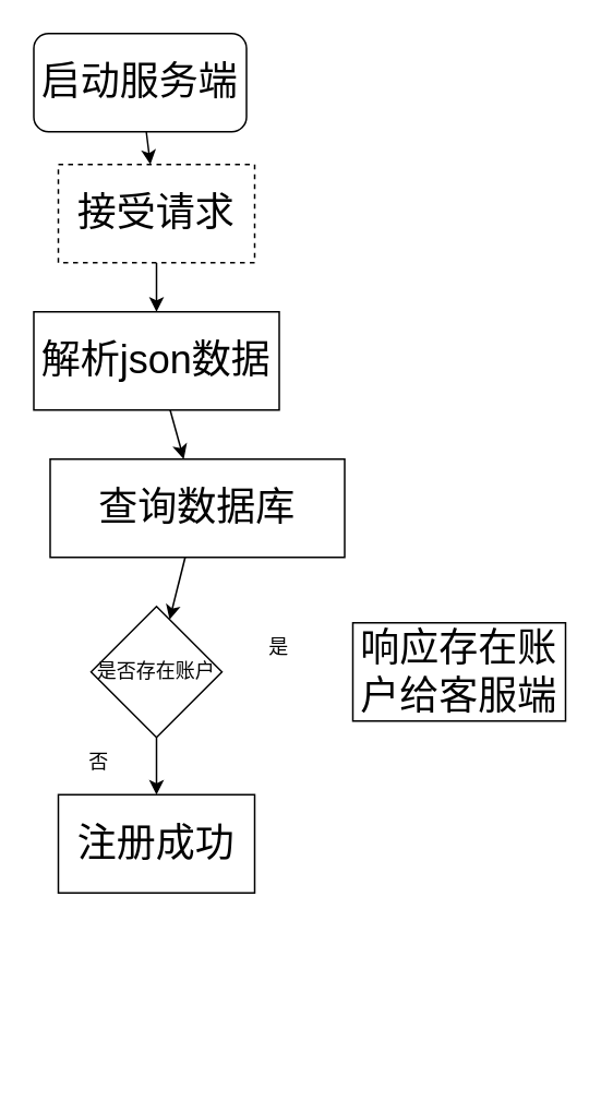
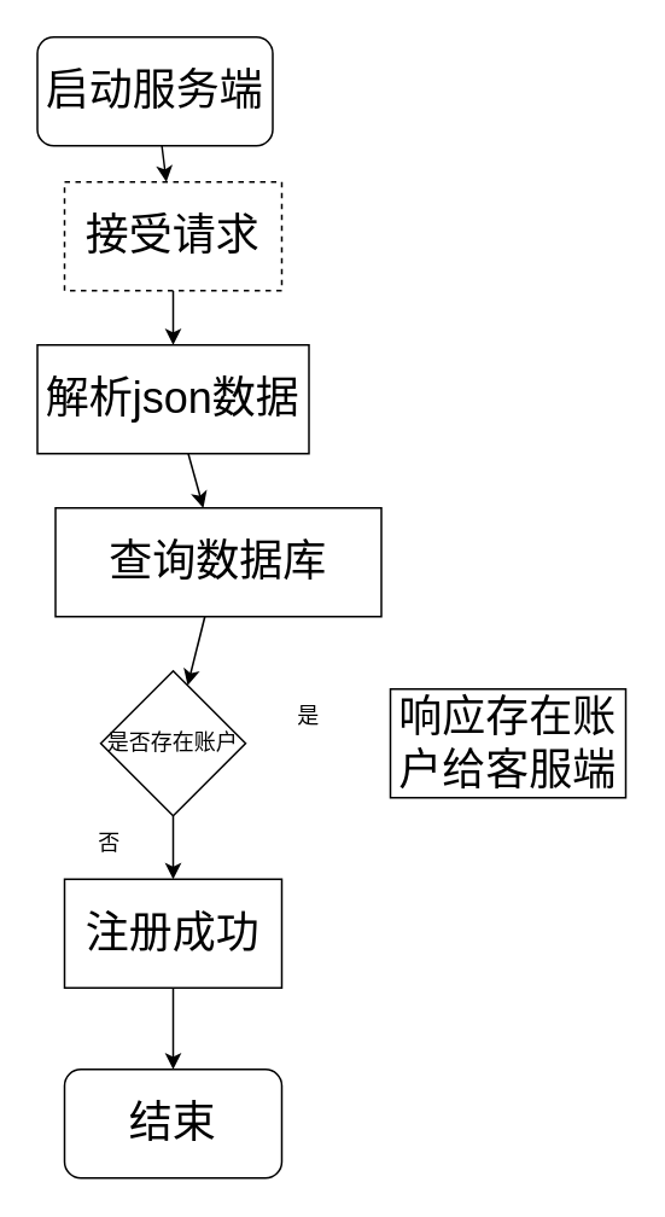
+ <mxCell id="11" value="" style="edgeStyle=none;html=1;" edge="1" parent="1" source="12" target="15"><mxGeometry relative="1" as="geometry" /></mxCell>
+ <mxCell id="15" value="&lt;font style=&quot;font-size: 24px;&quot;&gt;结束&lt;/font&gt;" style="rounded=1;whiteSpace=wrap;html=1;" vertex="1" parent="1"><mxGeometry x="35" y="590" width="120" height="60" as="geometry" /></mxCell>
